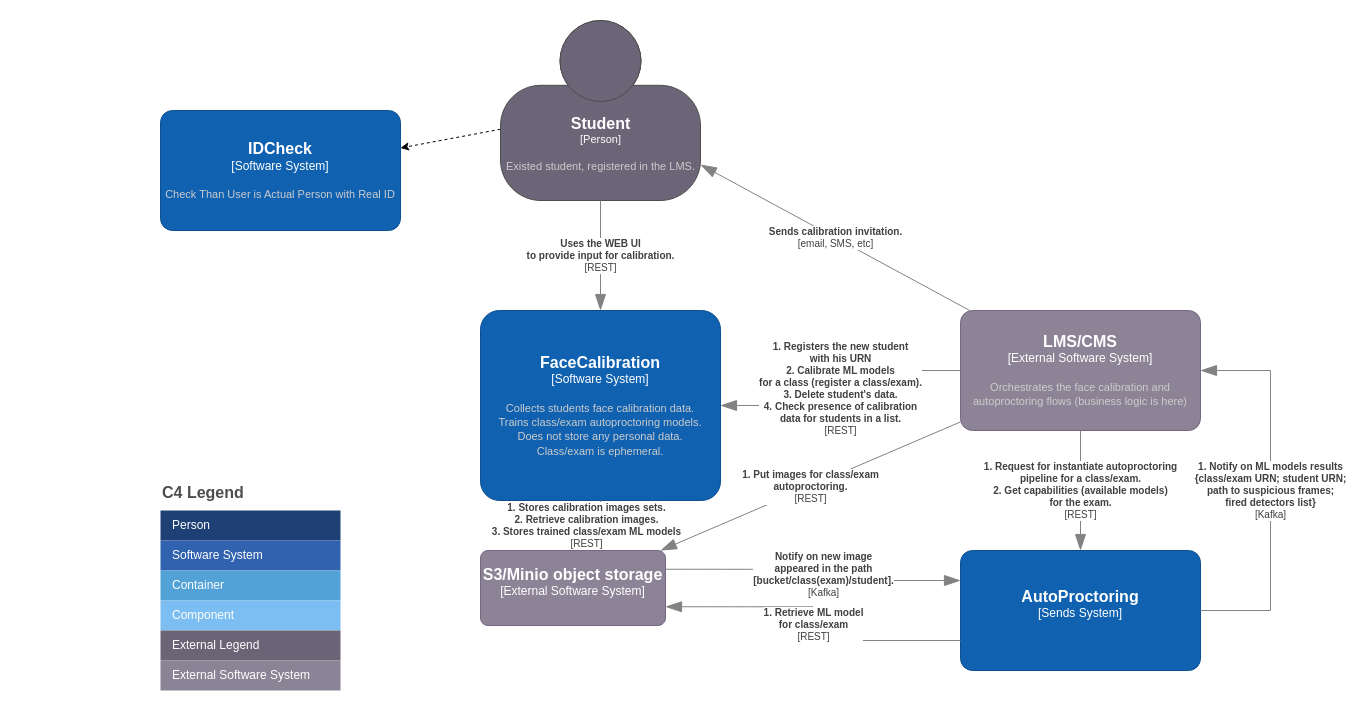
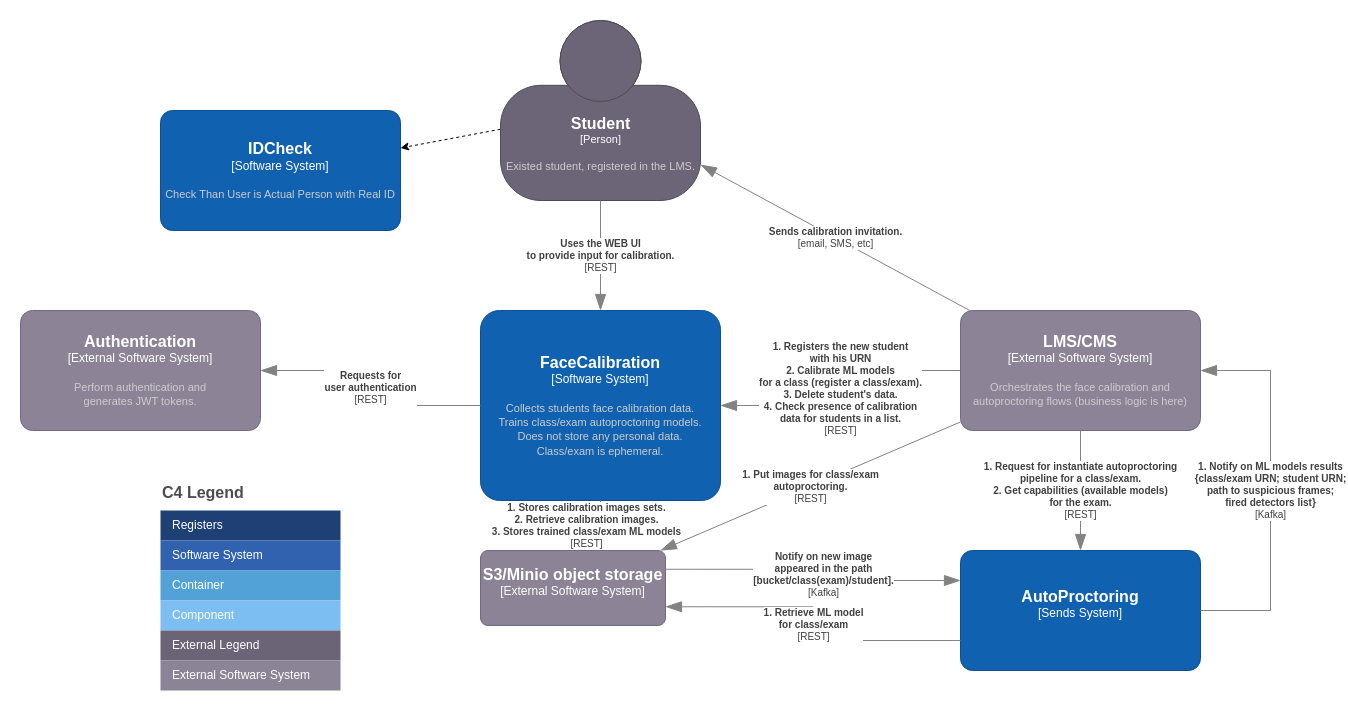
+ <mxCell id="13" value="&lt;font style=&quot;font-size: 16px&quot;&gt;&lt;b&gt;Authentication&lt;/b&gt;&lt;/font&gt;&lt;div&gt;[External Software System]&lt;/div&gt;&lt;br&gt;&lt;div&gt;&lt;font style=&quot;font-size: 11px&quot;&gt;&lt;font color=&quot;#cccccc&quot;&gt;Perform authentication and &#10;generates JWT tokens.&lt;/font&gt;&lt;/div&gt;" style="rounded=1;whiteSpace=wrap;html=1;labelBackgroundColor=none;fillColor=#8C8496;fontColor=#ffffff;align=center;arcSize=10;strokeColor=#736782;metaEdit=1;resizable=0;points=[[0.25,0,0],[0.5,0,0],[0.75,0,0],[1,0.25,0],[1,0.5,0],[1,0.75,0],[0.75,1,0],[0.5,1,0],[0.25,1,0],[0,0.75,0],[0,0.5,0],[0,0.25,0]];" parent="1" vertex="1"><mxGeometry x="20" y="310" width="240" height="120" as="geometry" /></mxCell>
+ <mxCell id="14" value="&lt;div style=&quot;text-align: left&quot;&gt;&lt;div style=&quot;text-align: center&quot;&gt;&lt;b&gt;Requests for &#10;user authentication&lt;/b&gt;&lt;/div&gt;&lt;div style=&quot;text-align: center&quot;&gt;[REST]&lt;/div&gt;&lt;/div&gt;" style="endArrow=blockThin;html=1;fontSize=10;fontColor=#404040;strokeWidth=1;endFill=1;strokeColor=#828282;elbow=vertical;metaEdit=1;endSize=14;startSize=14;jumpStyle=arc;jumpSize=16;rounded=0;edgeStyle=orthogonalEdgeStyle;" parent="1" source="2" target="13" edge="1"><mxGeometry width="240" relative="1" as="geometry"><mxPoint x="230" y="390" as="sourcePoint" /><mxPoint x="470" y="390" as="targetPoint" /></mxGeometry></mxCell>
- <mxCell id="19" value="Person" style="shape=partialRectangle;html=1;whiteSpace=wrap;connectable=0;fillColor=#1E4074;top=0;left=0;bottom=0;right=0;overflow=hidden;pointerEvents=1;align=left;spacingLeft=10;strokeColor=none;fontColor=#FFFFFF;" parent="18" vertex="1"><mxGeometry width="180" height="30" as="geometry" /></mxCell>
+ <mxCell id="19" value="Registers" style="shape=partialRectangle;html=1;whiteSpace=wrap;connectable=0;fillColor=#1E4074;top=0;left=0;bottom=0;right=0;overflow=hidden;pointerEvents=1;align=left;spacingLeft=10;strokeColor=none;fontColor=#FFFFFF;" parent="18" vertex="1"><mxGeometry width="180" height="30" as="geometry" /></mxCell>
